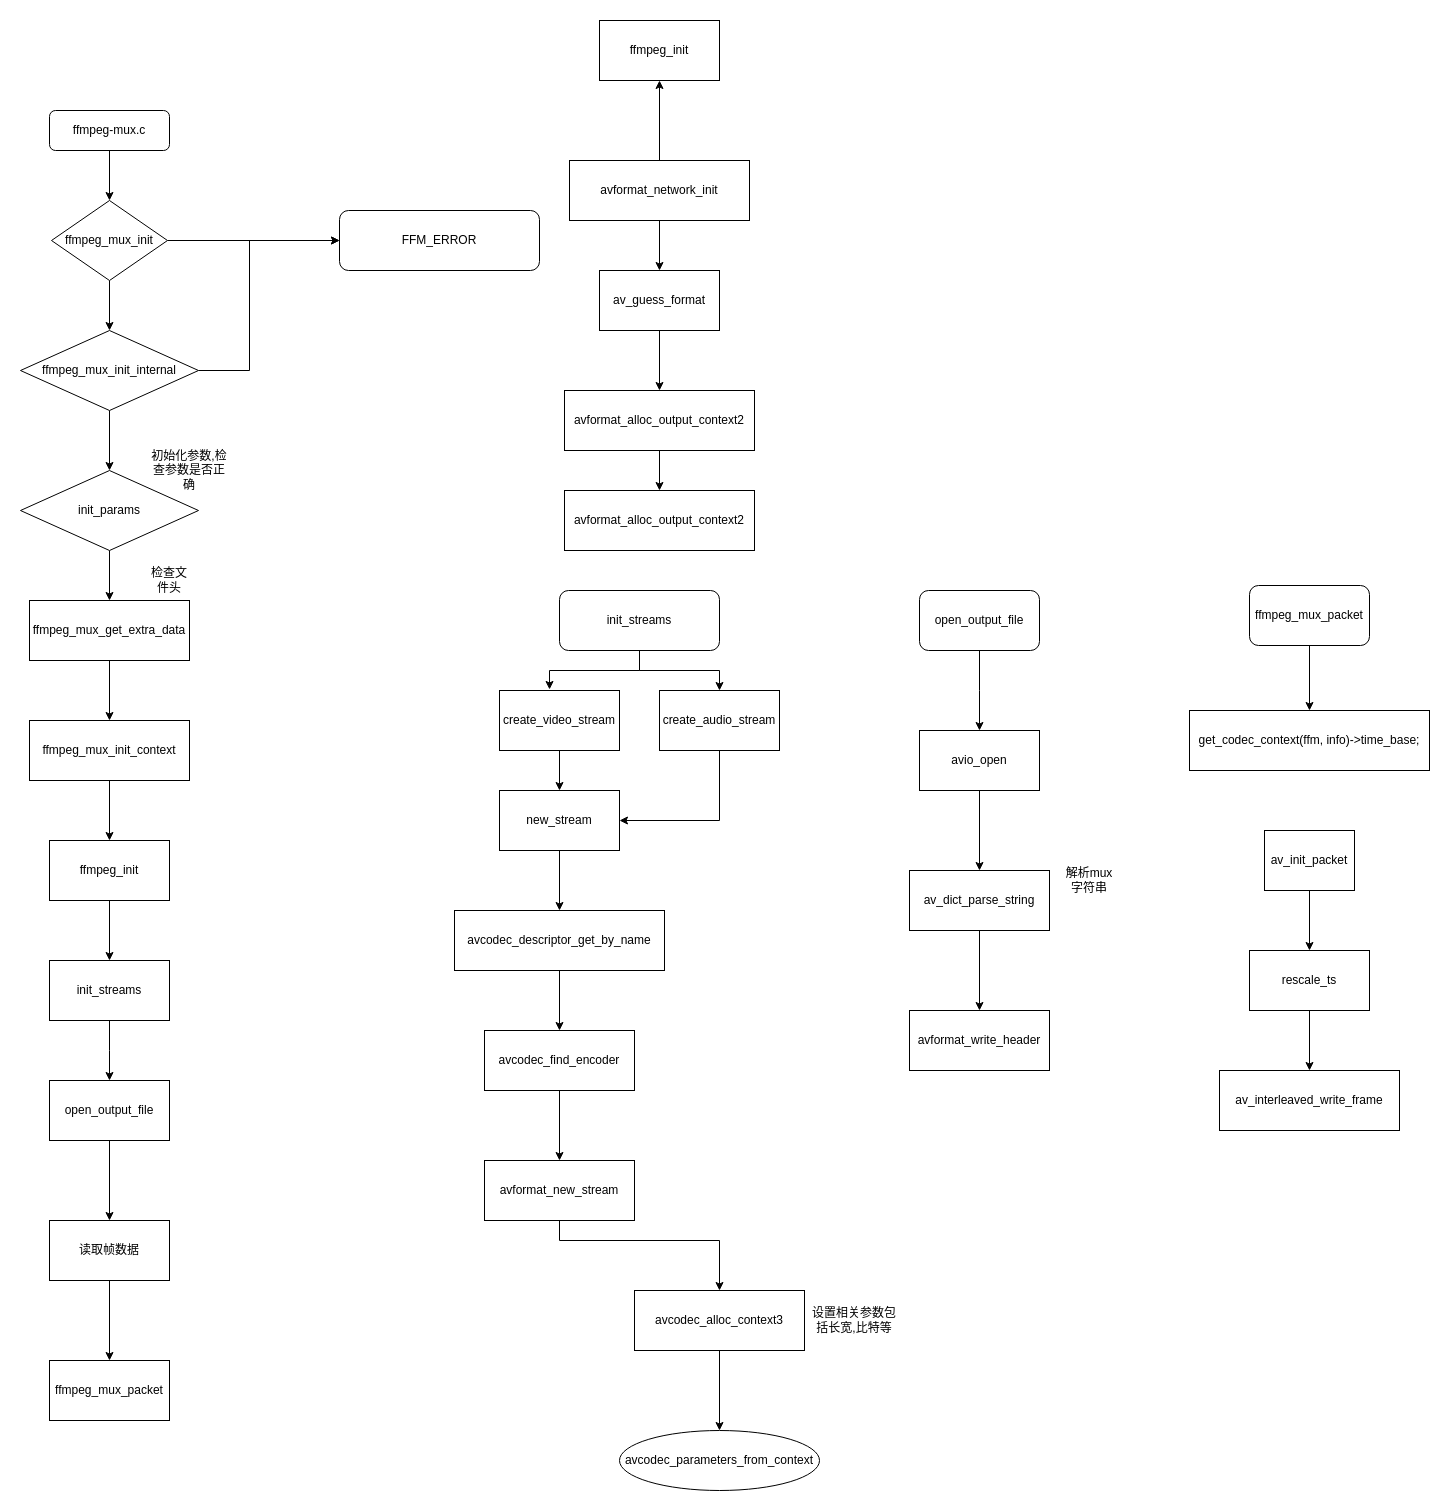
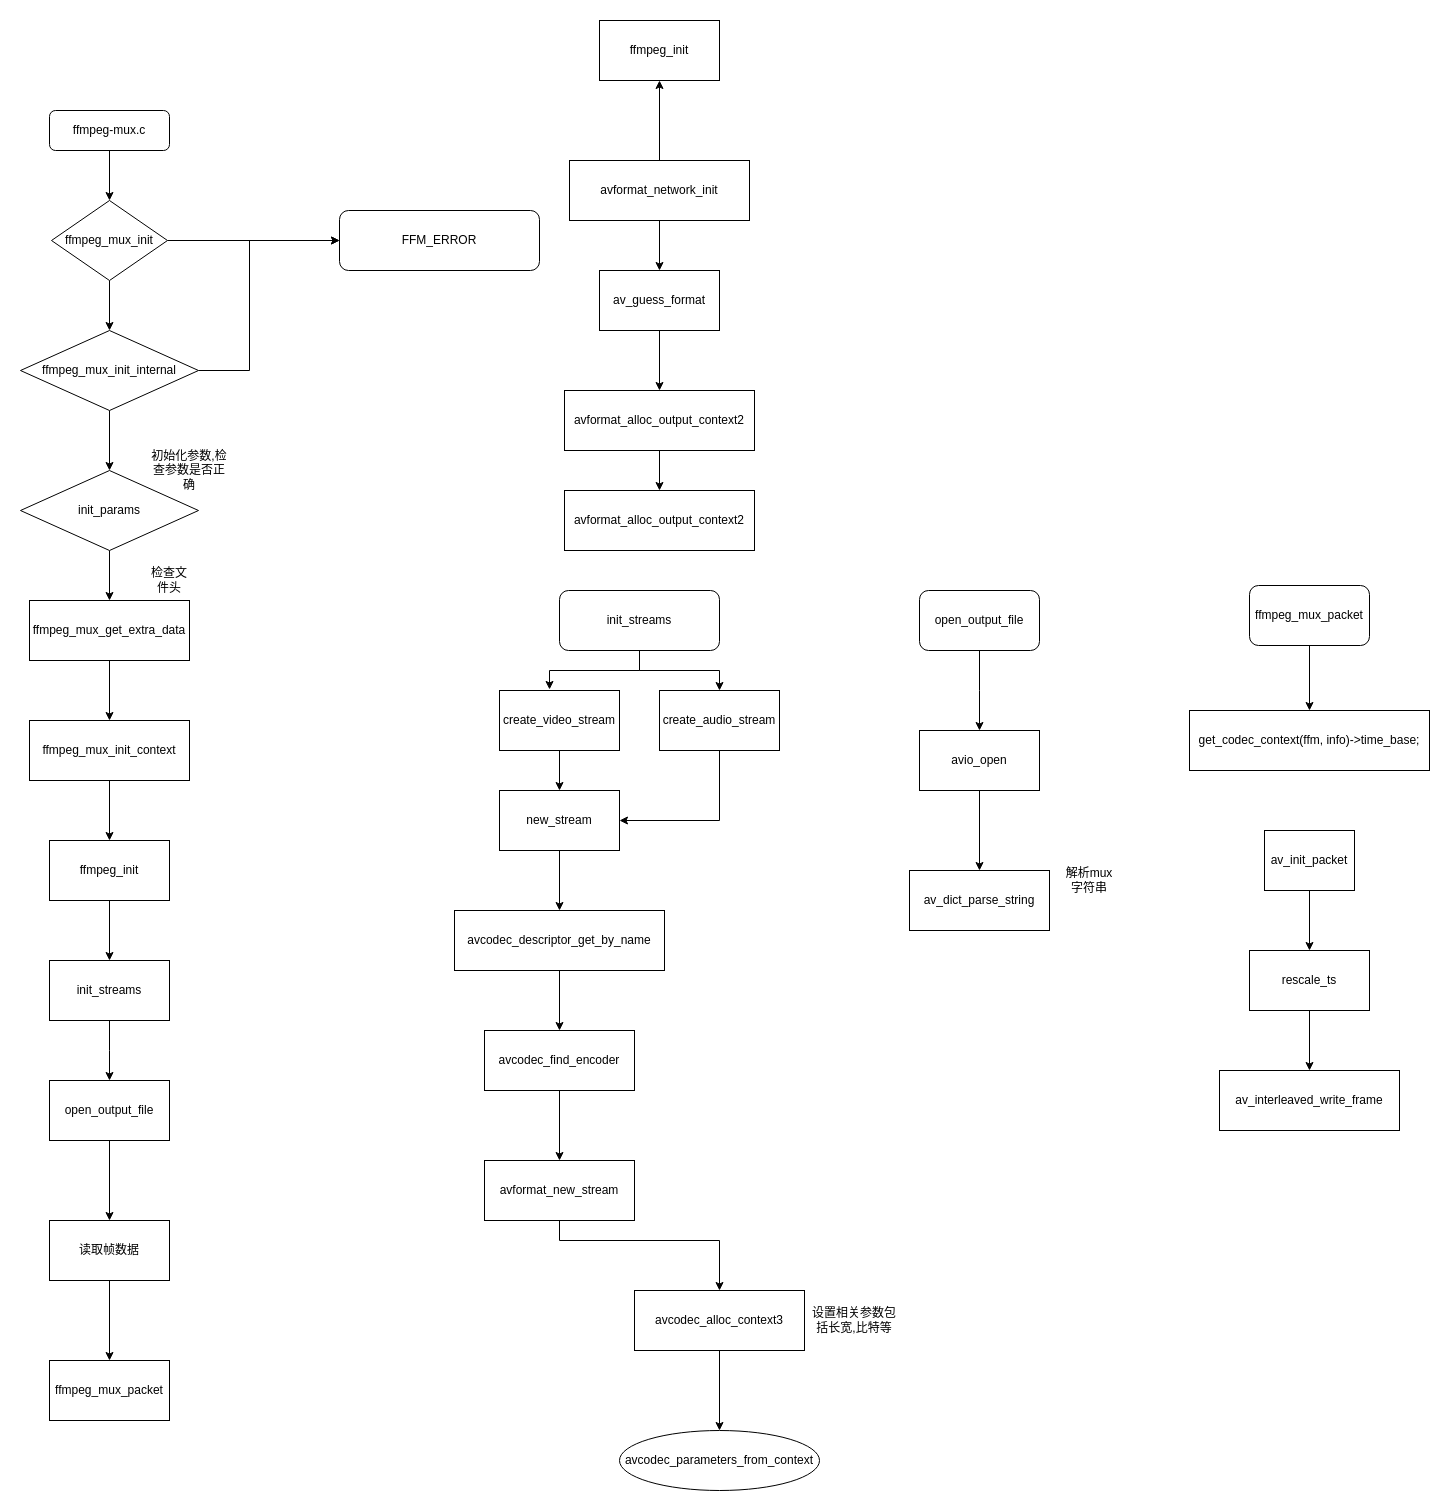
- <mxCell id="58" value="" style="edgeStyle=orthogonalEdgeStyle;rounded=0;orthogonalLoop=1;jettySize=auto;html=1;" edge="1" parent="1" source="59" target="61"><mxGeometry relative="1" as="geometry" /></mxCell>
- <mxCell id="61" value="avformat_write_header" style="rounded=0;whiteSpace=wrap;html=1;direction=west;" vertex="1" parent="1"><mxGeometry x="909" y="1010" width="140" height="60" as="geometry" /></mxCell>
